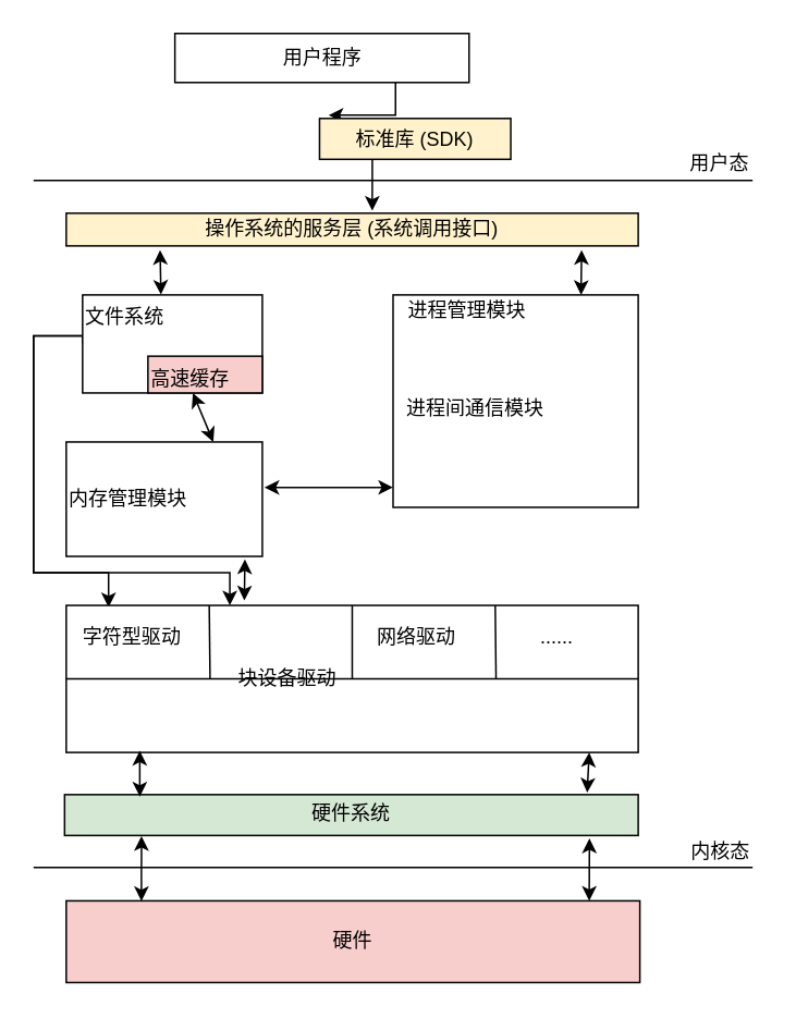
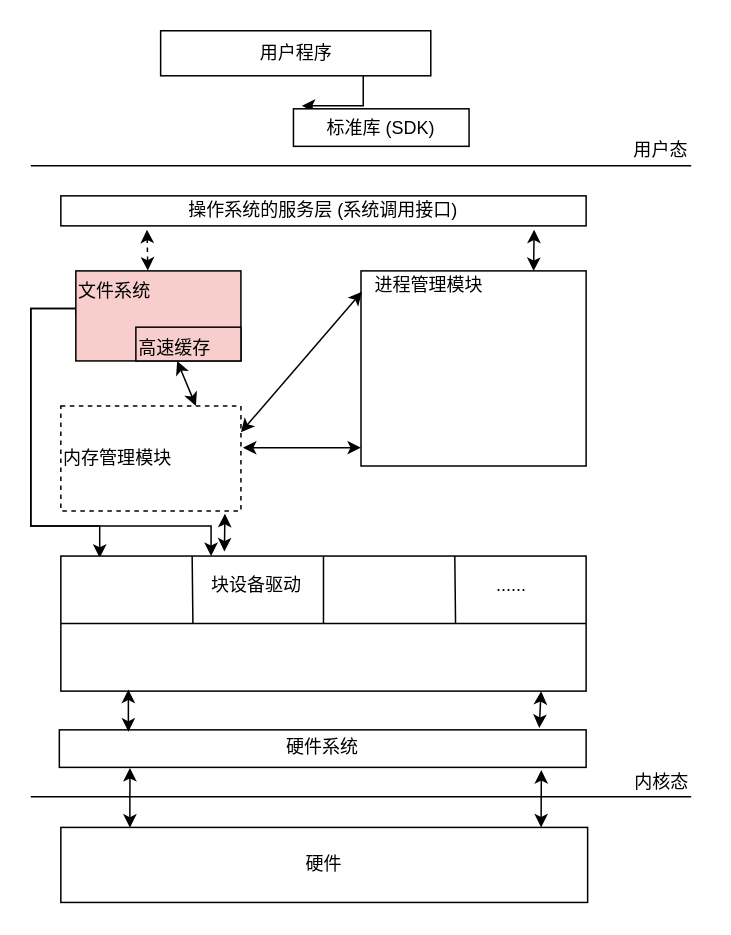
- <mxCell id="5" value="标准库 (SDK)" style="rounded=0;whiteSpace=wrap;html=1;fillColor=#fff2cc;" vertex="1" parent="1"><mxGeometry x="195" y="72" width="117" height="25" as="geometry" /></mxCell>
+ <mxCell id="5" value="标准库 (SDK)" style="rounded=0;whiteSpace=wrap;html=1;" vertex="1" parent="1"><mxGeometry x="195" y="72" width="117" height="25" as="geometry" /></mxCell>
- <mxCell id="4" style="edgeStyle=orthogonalEdgeStyle;rounded=0;orthogonalLoop=1;jettySize=auto;html=1;exitX=0.25;exitY=1;exitDx=0;exitDy=0;entryX=0.535;entryY=-0.075;entryDx=0;entryDy=0;entryPerimeter=0;fontSize=7;" edge="1" parent="1" source="5" target="7"><mxGeometry relative="1" as="geometry" /></mxCell>
- <mxCell id="7" value="操作系统的服务层 (系统调用接口)" style="rounded=0;whiteSpace=wrap;html=1;fillColor=#fff2cc;" vertex="1" parent="1"><mxGeometry x="40" y="130" width="350" height="20" as="geometry" /></mxCell>
+ <mxCell id="7" value="操作系统的服务层 (系统调用接口)" style="rounded=0;whiteSpace=wrap;html=1;" vertex="1" parent="1"><mxGeometry x="40" y="130" width="350" height="20" as="geometry" /></mxCell>
- <mxCell id="39" value="" style="endArrow=classic;startArrow=classic;html=1;fontSize=7;exitX=0.436;exitY=-0.003;exitDx=0;exitDy=0;entryX=0.164;entryY=1.125;entryDx=0;entryDy=0;entryPerimeter=0;exitPerimeter=0;" edge="1" parent="1" source="11" target="7"><mxGeometry width="50" height="50" relative="1" as="geometry"><mxPoint x="120" y="210" as="sourcePoint" /><mxPoint x="136" y="153" as="targetPoint" /></mxGeometry></mxCell>
+ <mxCell id="39" value="" style="endArrow=classic;startArrow=classic;html=1;fontSize=7;exitX=0.436;exitY=-0.003;exitDx=0;exitDy=0;entryX=0.164;entryY=1.125;entryDx=0;entryDy=0;entryPerimeter=0;exitPerimeter=0;dashed=1;" edge="1" parent="1" source="11" target="7"><mxGeometry width="50" height="50" relative="1" as="geometry"><mxPoint x="120" y="210" as="sourcePoint" /><mxPoint x="136" y="153" as="targetPoint" /></mxGeometry></mxCell>
- <mxCell id="11" value="文件系统" style="rounded=0;whiteSpace=wrap;html=1;verticalAlign=top;align=left;" vertex="1" parent="1"><mxGeometry x="50" y="180" width="110" height="60" as="geometry" /></mxCell>
+ <mxCell id="11" value="文件系统" style="rounded=0;whiteSpace=wrap;html=1;verticalAlign=top;align=left;fillColor=#f8cecc;" vertex="1" parent="1"><mxGeometry x="50" y="180" width="110" height="60" as="geometry" /></mxCell>
+ <mxCell id="33" value="" style="endArrow=classic;startArrow=classic;html=1;fontSize=7;entryX=0.007;entryY=0.692;entryDx=0;entryDy=0;entryPerimeter=0;exitX=1;exitY=0.25;exitDx=0;exitDy=0;" edge="1" parent="1" source="12" target="23"><mxGeometry width="50" height="50" relative="1" as="geometry"><mxPoint x="190" y="260" as="sourcePoint" /><mxPoint x="240" y="210" as="targetPoint" /></mxGeometry></mxCell>
- <mxCell id="24" value="进程间通信模块" style="text;html=1;align=center;verticalAlign=middle;resizable=0;points=[];autosize=1;strokeColor=none;" vertex="1" parent="1"><mxGeometry x="240" y="240" width="100" height="20" as="geometry" /></mxCell>
- <mxCell id="12" value="内存管理模块" style="rounded=0;whiteSpace=wrap;html=1;align=left;" vertex="1" parent="1"><mxGeometry x="40" y="270" width="120" height="70" as="geometry" /></mxCell>
+ <mxCell id="12" value="内存管理模块" style="rounded=0;whiteSpace=wrap;html=1;align=left;dashed=1;" vertex="1" parent="1"><mxGeometry x="40" y="270" width="120" height="70" as="geometry" /></mxCell>
- <mxCell id="18" value="字符型驱动" style="text;html=1;align=center;verticalAlign=middle;resizable=0;points=[];autosize=1;strokeColor=none;" vertex="1" parent="1"><mxGeometry x="40" y="380" width="80" height="20" as="geometry" /></mxCell>
- <mxCell id="20" value="网络驱动" style="text;html=1;align=center;verticalAlign=middle;resizable=0;points=[];autosize=1;strokeColor=none;" vertex="1" parent="1"><mxGeometry x="223.5" y="380" width="60" height="20" as="geometry" /></mxCell>
- <mxCell id="19" value="块设备驱动" style="text;html=1;align=center;verticalAlign=middle;resizable=0;points=[];autosize=1;strokeColor=none;" vertex="1" parent="1"><mxGeometry x="135" y="405" width="80" height="20" as="geometry" /></mxCell>
+ <mxCell id="19" value="块设备驱动" style="text;html=1;align=center;verticalAlign=middle;resizable=0;points=[];autosize=1;strokeColor=none;" vertex="1" parent="1"><mxGeometry x="130" y="380" width="80" height="20" as="geometry" /></mxCell>
- <mxCell id="25" value="硬件系统" style="rounded=0;whiteSpace=wrap;html=1;fillColor=#d5e8d4;" vertex="1" parent="1"><mxGeometry x="39" y="485.81" width="351" height="25" as="geometry" /></mxCell>
+ <mxCell id="25" value="硬件系统" style="rounded=0;whiteSpace=wrap;html=1;" vertex="1" parent="1"><mxGeometry x="39" y="485.81" width="351" height="25" as="geometry" /></mxCell>
- <mxCell id="28" value="硬件" style="rounded=0;whiteSpace=wrap;html=1;fillColor=#f8cecc;" vertex="1" parent="1"><mxGeometry x="40" y="550.81" width="351" height="50" as="geometry" /></mxCell>
+ <mxCell id="28" value="硬件" style="rounded=0;whiteSpace=wrap;html=1;" vertex="1" parent="1"><mxGeometry x="40" y="550.81" width="351" height="50" as="geometry" /></mxCell>
